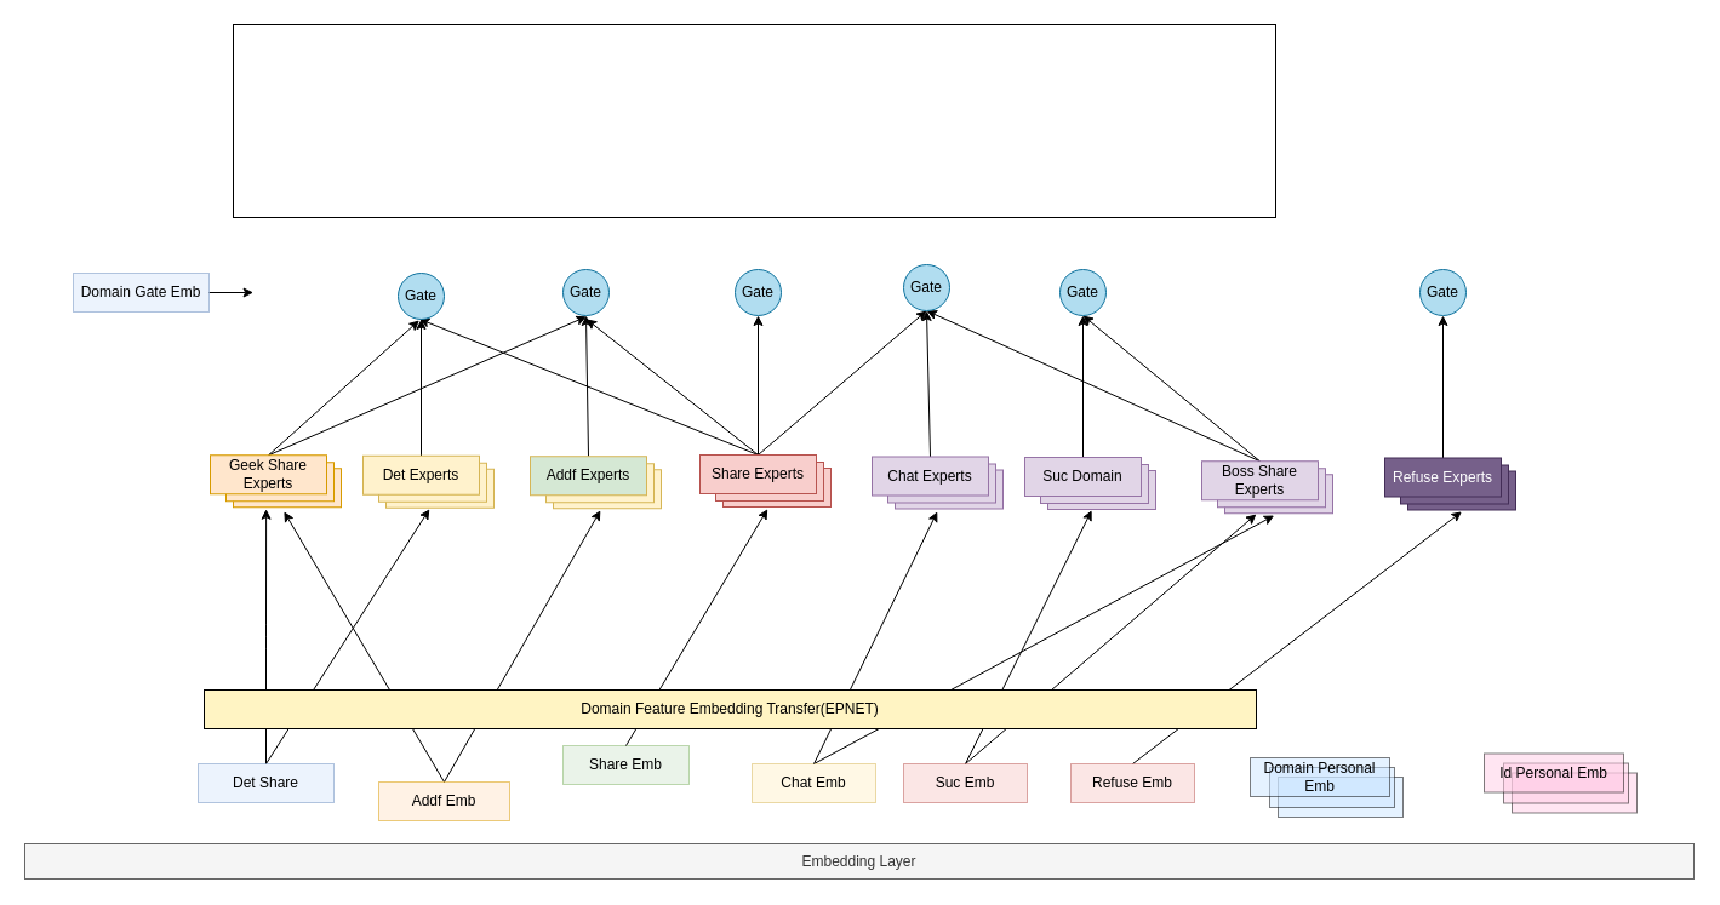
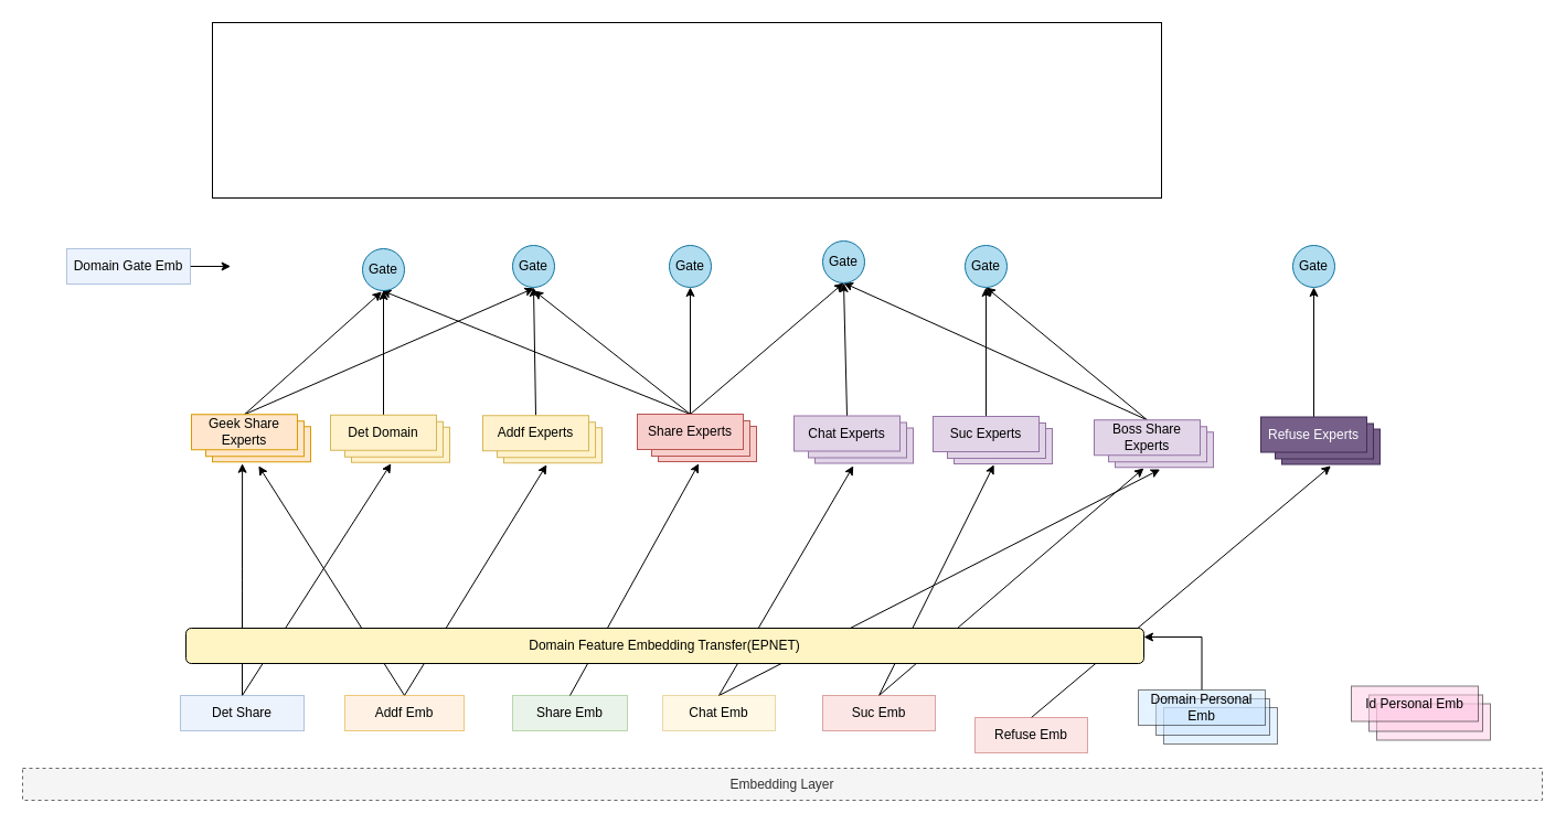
- <mxCell id="31" value="Det Experts" style="rounded=0;whiteSpace=wrap;html=1;fillColor=#fff2cc;strokeColor=#d6b656;" vertex="1" parent="1"><mxGeometry x="299" y="375.75" width="96" height="32" as="geometry" /></mxCell>
+ <mxCell id="31" value="Det Domain" style="rounded=0;whiteSpace=wrap;html=1;fillColor=#fff2cc;strokeColor=#d6b656;" vertex="1" parent="1"><mxGeometry x="299" y="375.75" width="96" height="32" as="geometry" /></mxCell>
- <mxCell id="35" value="Addf Experts" style="rounded=0;whiteSpace=wrap;html=1;fillColor=#d5e8d4;strokeColor=#d6b656;" vertex="1" parent="1"><mxGeometry x="437" y="376.25" width="96" height="32" as="geometry" /></mxCell>
+ <mxCell id="35" value="Addf Experts" style="rounded=0;whiteSpace=wrap;html=1;fillColor=#fff2cc;strokeColor=#d6b656;" vertex="1" parent="1"><mxGeometry x="437" y="376.25" width="96" height="32" as="geometry" /></mxCell>
- <mxCell id="43" value="Suc Domain" style="rounded=0;whiteSpace=wrap;html=1;fillColor=#e1d5e7;strokeColor=#9673a6;" vertex="1" parent="1"><mxGeometry x="845" y="377" width="96" height="32" as="geometry" /></mxCell>
+ <mxCell id="43" value="Suc Experts" style="rounded=0;whiteSpace=wrap;html=1;fillColor=#e1d5e7;strokeColor=#9673a6;" vertex="1" parent="1"><mxGeometry x="845" y="377" width="96" height="32" as="geometry" /></mxCell>
+ <mxCell id="18" style="edgeStyle=orthogonalEdgeStyle;rounded=0;orthogonalLoop=1;jettySize=auto;html=1;exitX=0.5;exitY=0;exitDx=0;exitDy=0;entryX=1;entryY=0.25;entryDx=0;entryDy=0;" edge="1" parent="1" source="19" target="64"><mxGeometry relative="1" as="geometry" /></mxCell>
- <mxCell id="64" value="Domain Feature Embedding Transfer(EPNET)" style="whiteSpace=wrap;html=1;fillColor=#FFF4C3;" vertex="1" parent="1"><mxGeometry x="168" y="569" width="868" height="32" as="geometry" /></mxCell>
+ <mxCell id="64" value="Domain Feature Embedding Transfer(EPNET)" style="whiteSpace=wrap;html=1;fillColor=#FFF4C3;rounded=1;" vertex="1" parent="1"><mxGeometry x="168" y="569" width="868" height="32" as="geometry" /></mxCell>
- <mxCell id="15" value="Share Emb" style="rounded=0;whiteSpace=wrap;html=1;fillColor=#d5e8d4;strokeColor=#82b366;opacity=50;" vertex="1" parent="1"><mxGeometry x="464" y="615" width="104" height="32" as="geometry" /></mxCell>
+ <mxCell id="15" value="Share Emb" style="rounded=0;whiteSpace=wrap;html=1;fillColor=#d5e8d4;strokeColor=#82b366;opacity=50;" vertex="1" parent="1"><mxGeometry x="464" y="630" width="104" height="32" as="geometry" /></mxCell>
- <mxCell id="11" value="Chat Emb" style="rounded=0;whiteSpace=wrap;html=1;fillColor=#fff2cc;strokeColor=#d6b656;opacity=50;" vertex="1" parent="1"><mxGeometry x="620" y="630" width="102" height="32" as="geometry" /></mxCell>
+ <mxCell id="11" value="Chat Emb" style="rounded=0;whiteSpace=wrap;html=1;fillColor=#fff2cc;strokeColor=#d6b656;opacity=50;" vertex="1" parent="1"><mxGeometry x="600" y="630" width="102" height="32" as="geometry" /></mxCell>
- <mxCell id="57" value="Refuse Emb" style="rounded=0;whiteSpace=wrap;html=1;fillColor=#f8cecc;strokeColor=#b85450;opacity=50;" vertex="1" parent="1"><mxGeometry x="883" y="630" width="102" height="32" as="geometry" /></mxCell>
+ <mxCell id="57" value="Refuse Emb" style="rounded=0;whiteSpace=wrap;html=1;fillColor=#f8cecc;strokeColor=#b85450;opacity=50;" vertex="1" parent="1"><mxGeometry x="883" y="650" width="102" height="32" as="geometry" /></mxCell>
- <mxCell id="9" value="Addf Emb" style="rounded=0;whiteSpace=wrap;html=1;fillColor=#ffe6cc;strokeColor=#d79b00;opacity=50;" vertex="1" parent="1"><mxGeometry x="312" y="645" width="108" height="32" as="geometry" /></mxCell>
+ <mxCell id="9" value="Addf Emb" style="rounded=0;whiteSpace=wrap;html=1;fillColor=#ffe6cc;strokeColor=#d79b00;opacity=50;" vertex="1" parent="1"><mxGeometry x="312" y="630" width="108" height="32" as="geometry" /></mxCell>
- <mxCell id="2" value="Embedding Layer" style="whiteSpace=wrap;html=1;fillColor=#f5f5f5;fontColor=#333333;strokeColor=#666666;" vertex="1" parent="1"><mxGeometry x="20" y="696" width="1377" height="29" as="geometry" /></mxCell>
+ <mxCell id="2" value="Embedding Layer" style="whiteSpace=wrap;html=1;fillColor=#f5f5f5;fontColor=#333333;strokeColor=#666666;dashed=1;" vertex="1" parent="1"><mxGeometry x="20" y="696" width="1377" height="29" as="geometry" /></mxCell>
